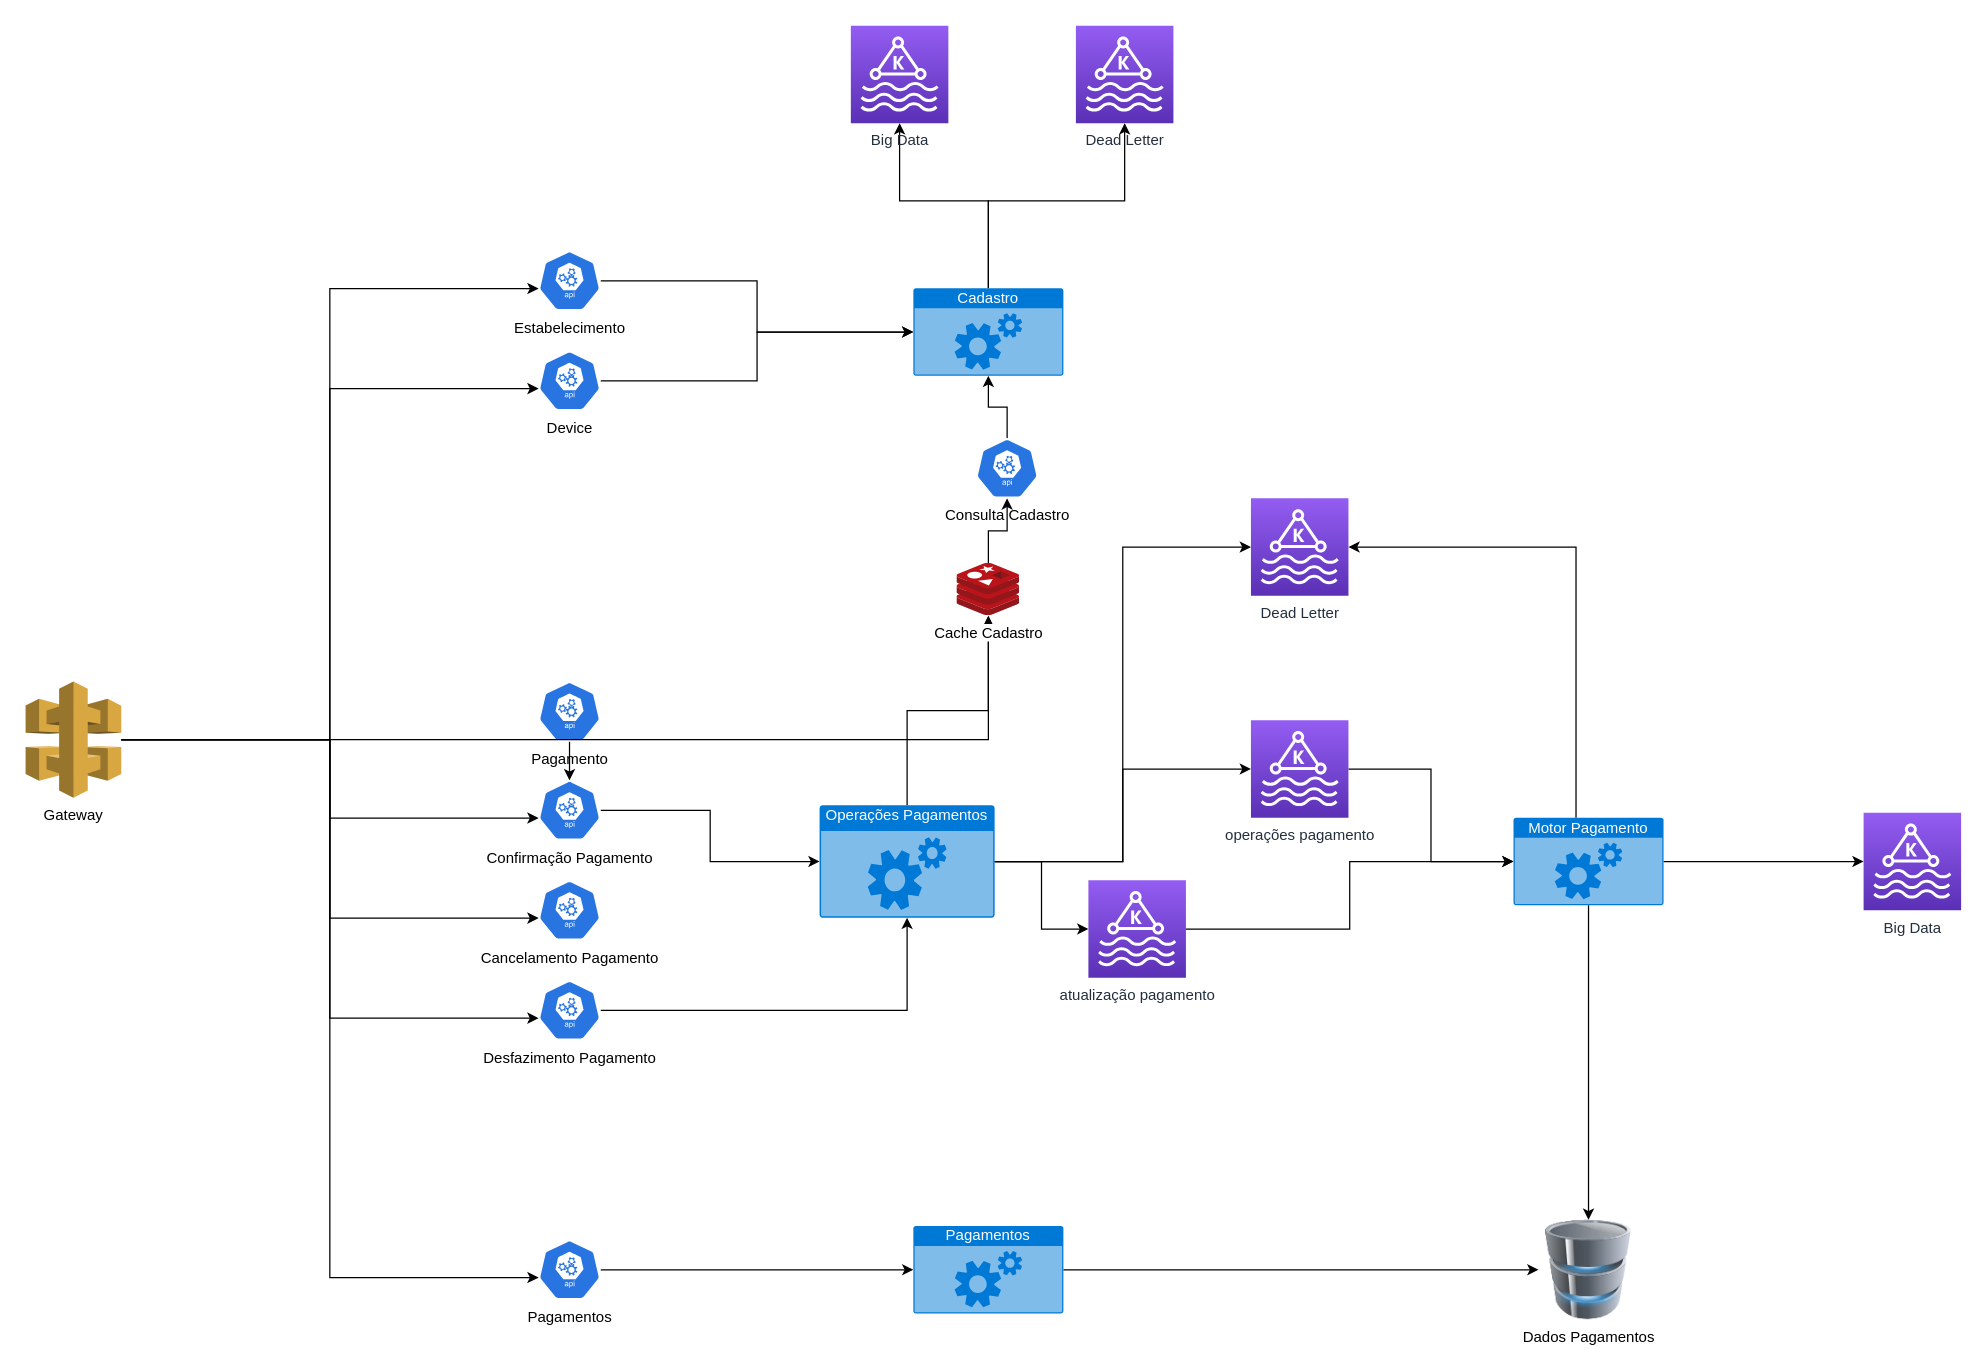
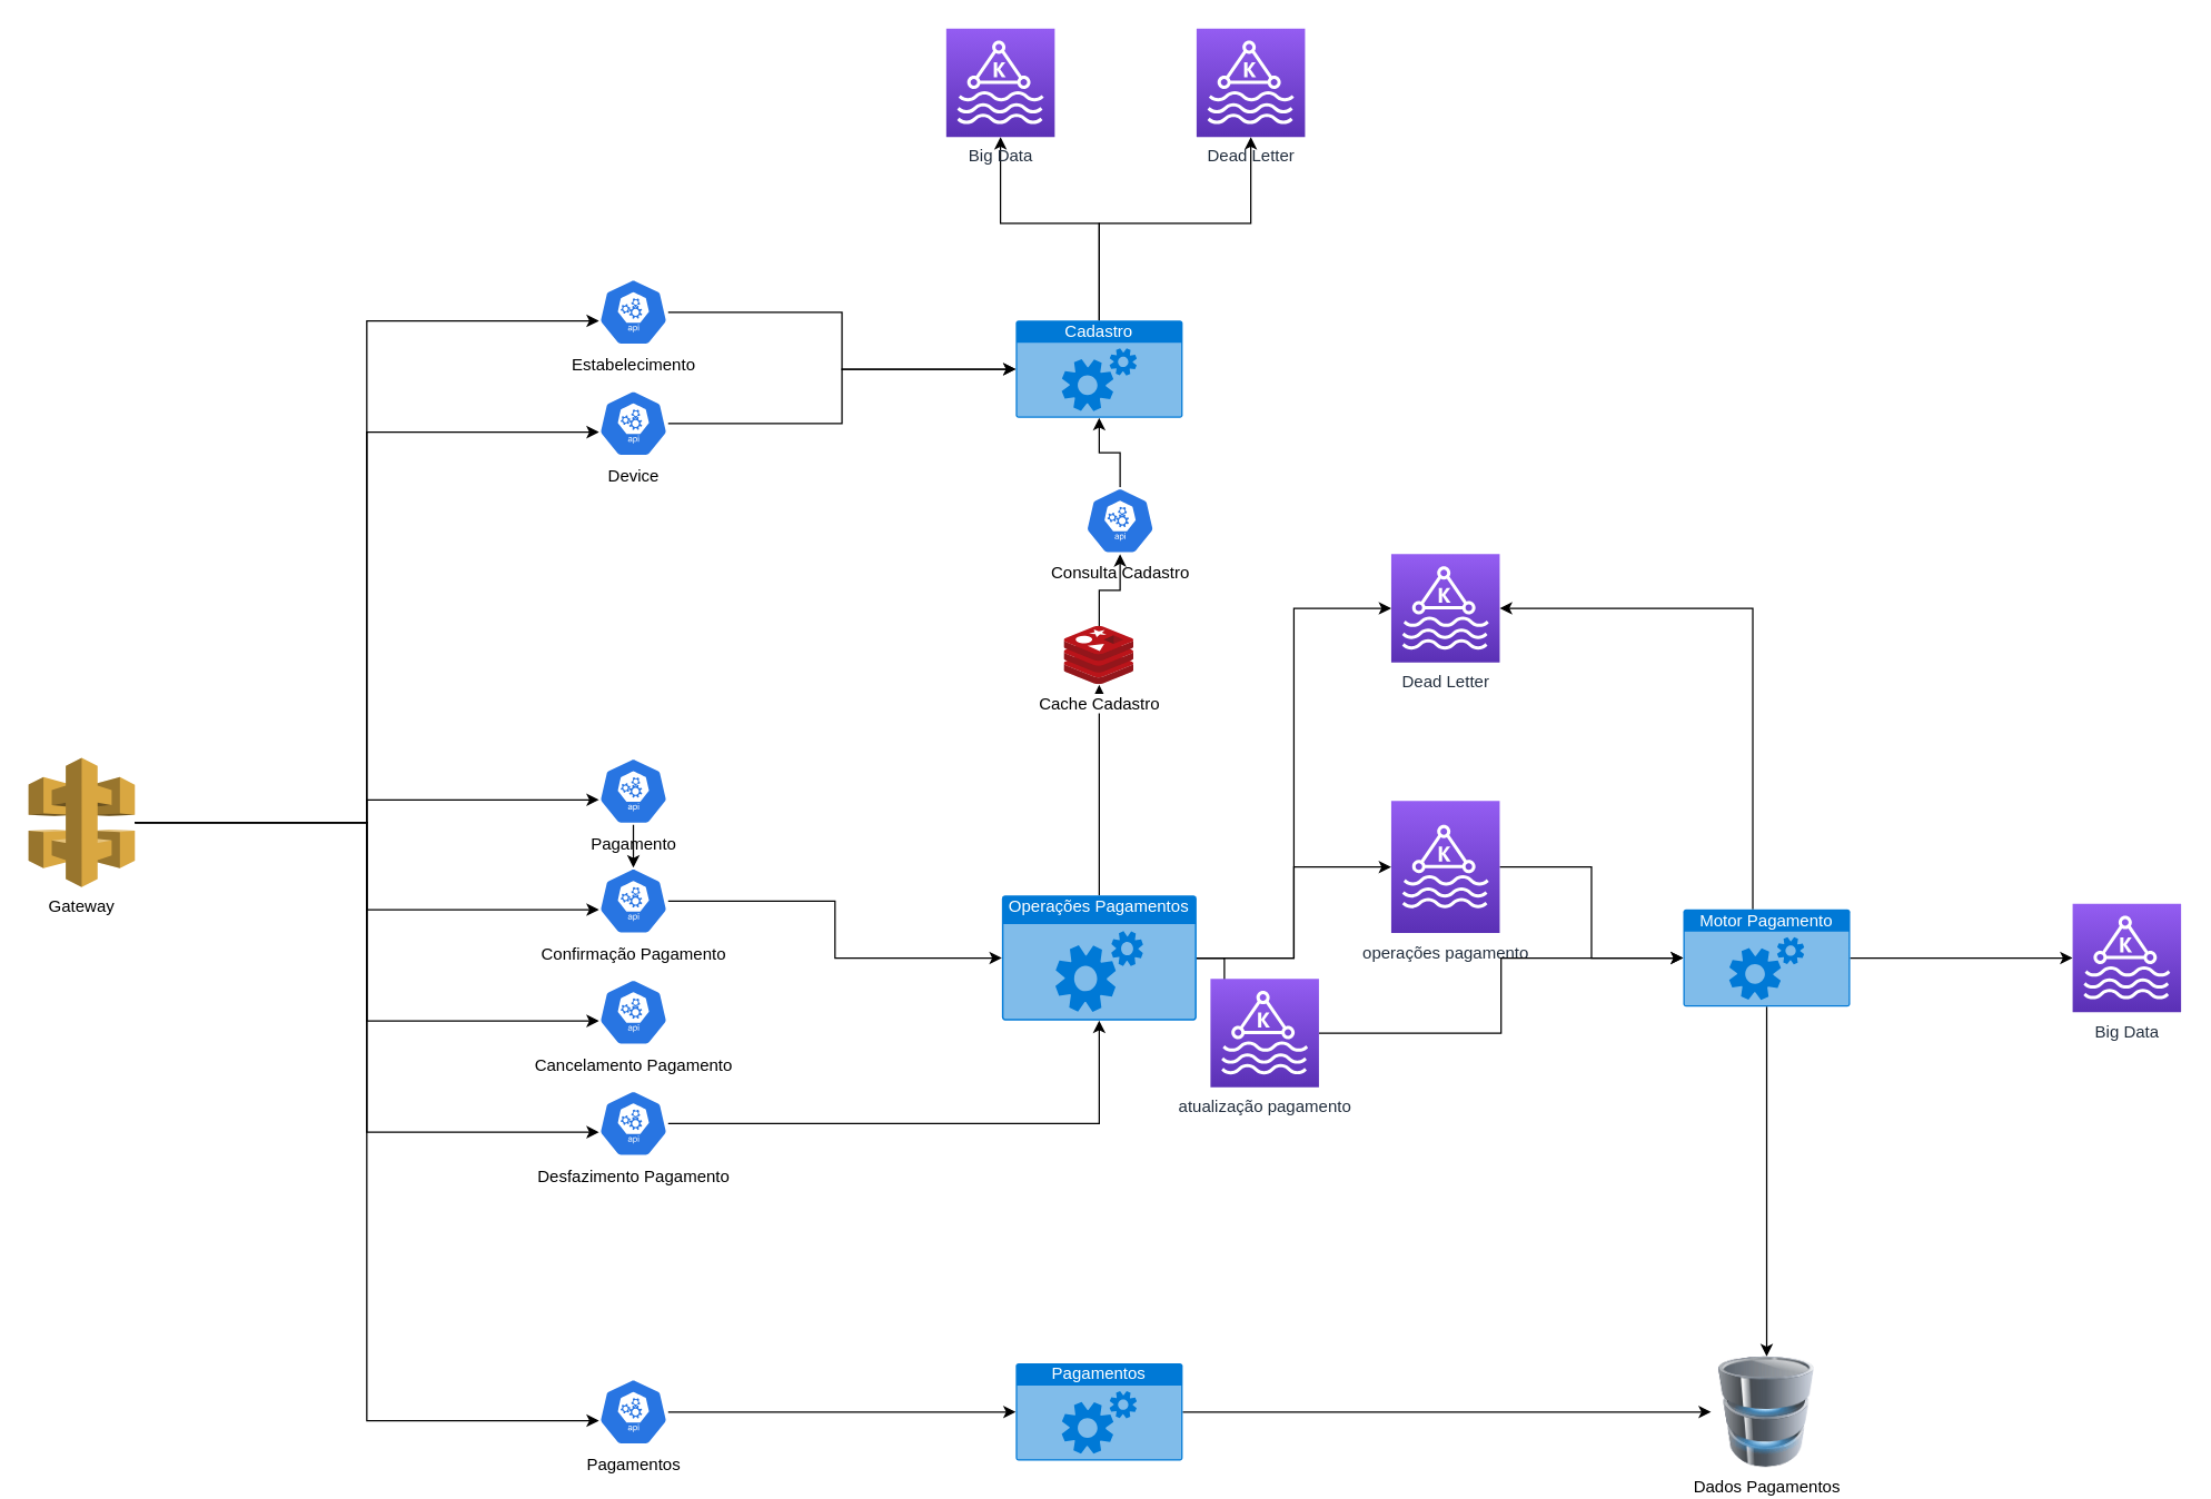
- <mxCell id="18" style="edgeStyle=orthogonalEdgeStyle;rounded=0;orthogonalLoop=1;jettySize=auto;html=1;" parent="1" source="22" target="41" edge="1"><mxGeometry relative="1" as="geometry" /></mxCell>
+ <mxCell id="18" style="edgeStyle=orthogonalEdgeStyle;rounded=0;orthogonalLoop=1;jettySize=auto;html=1;entryX=0.005;entryY=0.63;entryDx=0;entryDy=0;entryPerimeter=0;" parent="1" source="22" target="7" edge="1"><mxGeometry relative="1" as="geometry" /></mxCell>
- <mxCell id="32" value="operações pagamento" style="sketch=0;points=[[0,0,0],[0.25,0,0],[0.5,0,0],[0.75,0,0],[1,0,0],[0,1,0],[0.25,1,0],[0.5,1,0],[0.75,1,0],[1,1,0],[0,0.25,0],[0,0.5,0],[0,0.75,0],[1,0.25,0],[1,0.5,0],[1,0.75,0]];outlineConnect=0;fontColor=#232F3E;gradientColor=#945DF2;gradientDirection=north;fillColor=#5A30B5;strokeColor=#ffffff;dashed=0;verticalLabelPosition=bottom;verticalAlign=top;align=center;html=1;fontSize=12;fontStyle=0;aspect=fixed;shape=mxgraph.aws4.resourceIcon;resIcon=mxgraph.aws4.managed_streaming_for_kafka;" parent="1" vertex="1"><mxGeometry x="1000" y="575.5" width="78" height="78" as="geometry" /></mxCell>
+ <mxCell id="32" value="operações pagamento" style="sketch=0;points=[[0,0,0],[0.25,0,0],[0.5,0,0],[0.75,0,0],[1,0,0],[0,1,0],[0.25,1,0],[0.5,1,0],[0.75,1,0],[1,1,0],[0,0.25,0],[0,0.5,0],[0,0.75,0],[1,0.25,0],[1,0.5,0],[1,0.75,0]];outlineConnect=0;fontColor=#232F3E;gradientColor=#945DF2;gradientDirection=north;fillColor=#5A30B5;strokeColor=#ffffff;dashed=0;verticalLabelPosition=bottom;verticalAlign=top;align=center;html=1;fontSize=12;fontStyle=0;aspect=fixed;shape=mxgraph.aws4.resourceIcon;resIcon=mxgraph.aws4.managed_streaming_for_kafka;" parent="1" vertex="1"><mxGeometry x="1000" y="575.5" width="78" height="95" as="geometry" /></mxCell>
- <mxCell id="30" value="Operações Pagamentos" style="html=1;whiteSpace=wrap;strokeColor=none;fillColor=#0079D6;labelPosition=center;verticalLabelPosition=middle;verticalAlign=top;align=center;fontSize=12;outlineConnect=0;spacingTop=-6;fontColor=#FFFFFF;sketch=0;shape=mxgraph.sitemap.services;" parent="1" vertex="1"><mxGeometry x="655" y="643.5" width="140" height="90" as="geometry" /></mxCell>
+ <mxCell id="30" value="Operações Pagamentos" style="html=1;whiteSpace=wrap;strokeColor=none;fillColor=#0079D6;labelPosition=center;verticalLabelPosition=middle;verticalAlign=top;align=center;fontSize=12;outlineConnect=0;spacingTop=-6;fontColor=#FFFFFF;sketch=0;shape=mxgraph.sitemap.services;" parent="1" vertex="1"><mxGeometry x="720" y="643.5" width="140" height="90" as="geometry" /></mxCell>
